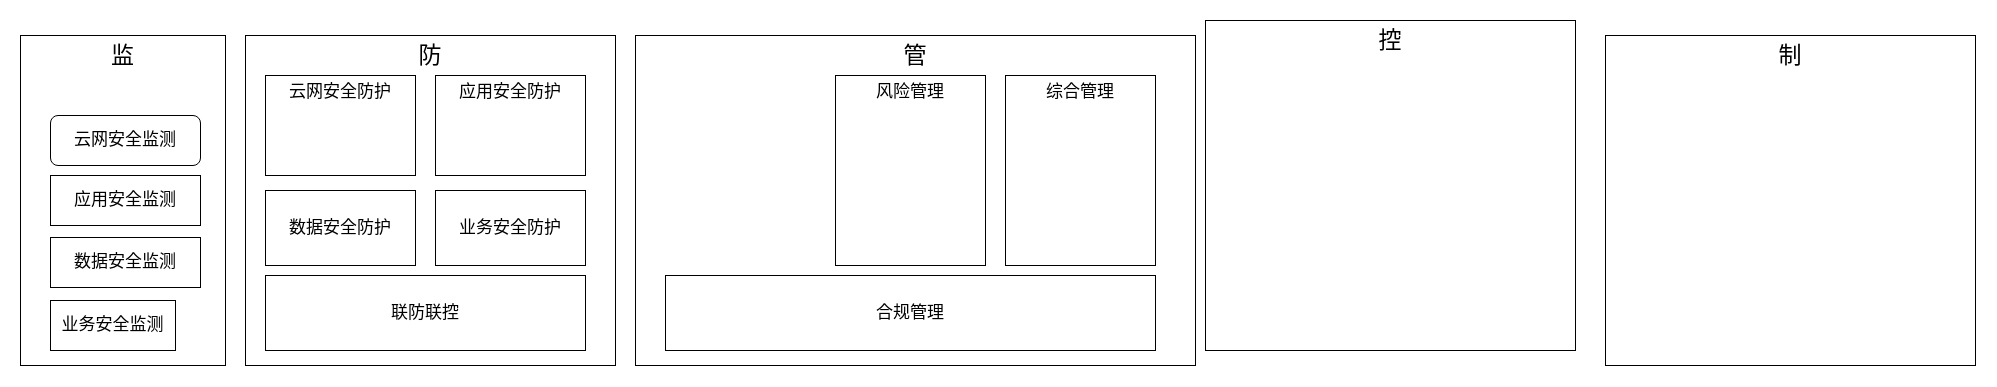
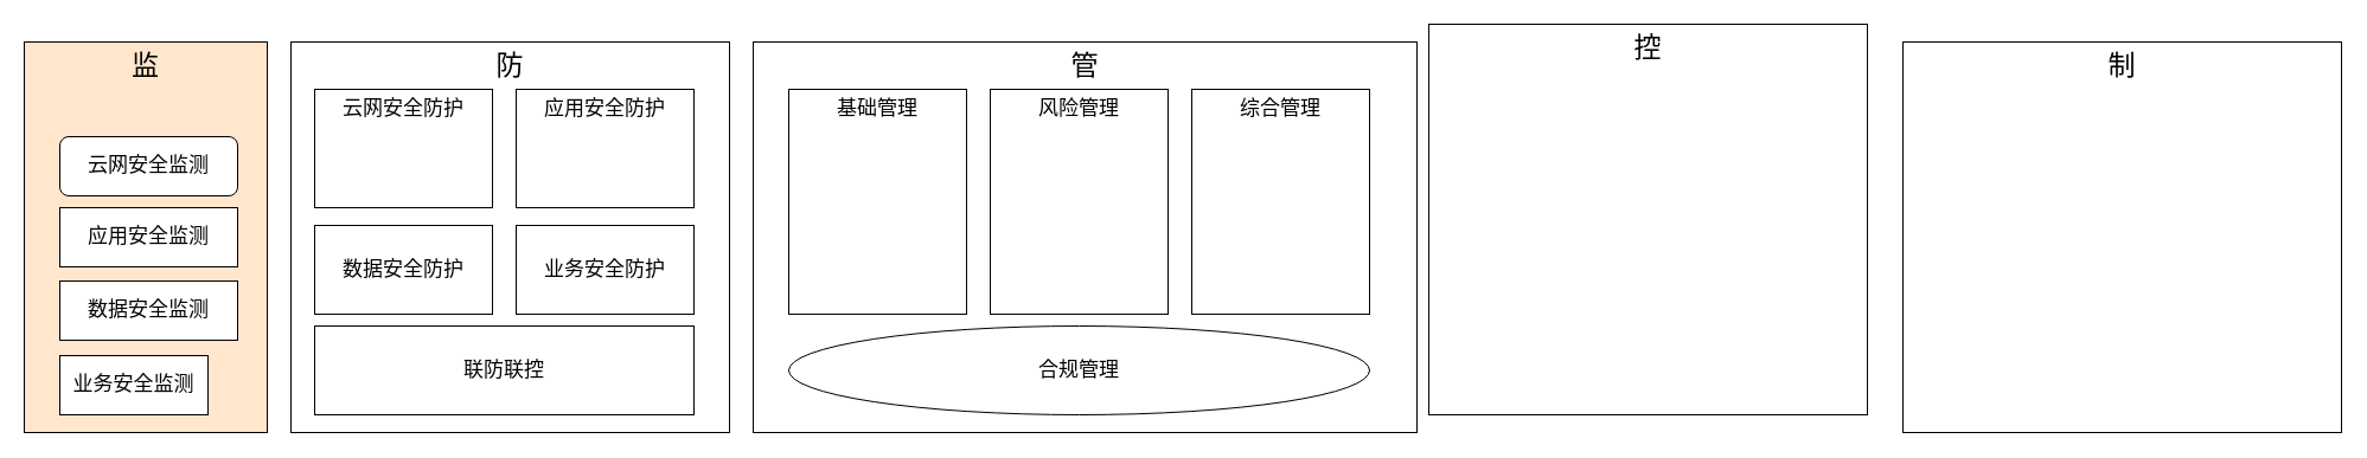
- <mxCell id="2" value="&lt;span style=&quot;font-size: 23px;&quot;&gt;监&lt;/span&gt;" style="rounded=0;whiteSpace=wrap;html=1;verticalAlign=top;fontSize=23;fontStyle=0" vertex="1" parent="1"><mxGeometry x="20" y="35" width="205" height="330" as="geometry" /></mxCell>
+ <mxCell id="2" value="&lt;span style=&quot;font-size: 23px;&quot;&gt;监&lt;/span&gt;" style="rounded=0;whiteSpace=wrap;html=1;verticalAlign=top;fontSize=23;fontStyle=0;fillColor=#ffe6cc;" vertex="1" parent="1"><mxGeometry x="20" y="35" width="205" height="330" as="geometry" /></mxCell>
+ <mxCell id="14" value="基础管理" style="rounded=0;whiteSpace=wrap;html=1;verticalAlign=top;fontSize=17;" vertex="1" parent="1"><mxGeometry x="665" y="75" width="150" height="190" as="geometry" /></mxCell>
- <mxCell id="17" value="合规管理" style="rounded=0;whiteSpace=wrap;html=1;fontSize=17;" vertex="1" parent="1"><mxGeometry x="665" y="275" width="490" height="75" as="geometry" /></mxCell>
+ <mxCell id="17" value="合规管理" style="ellipse;whiteSpace=wrap;html=1;fontSize=17;" vertex="1" parent="1"><mxGeometry x="665" y="275" width="490" height="75" as="geometry" /></mxCell>
